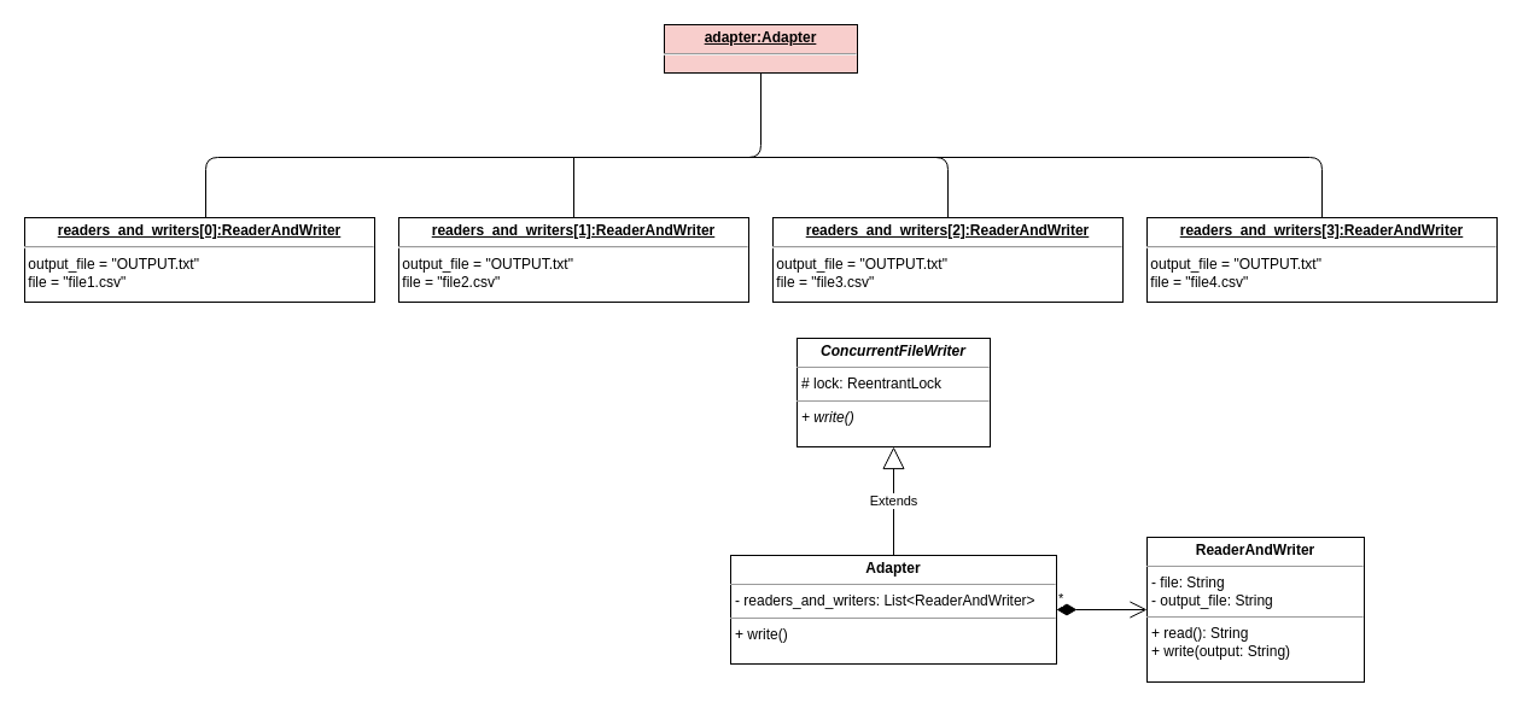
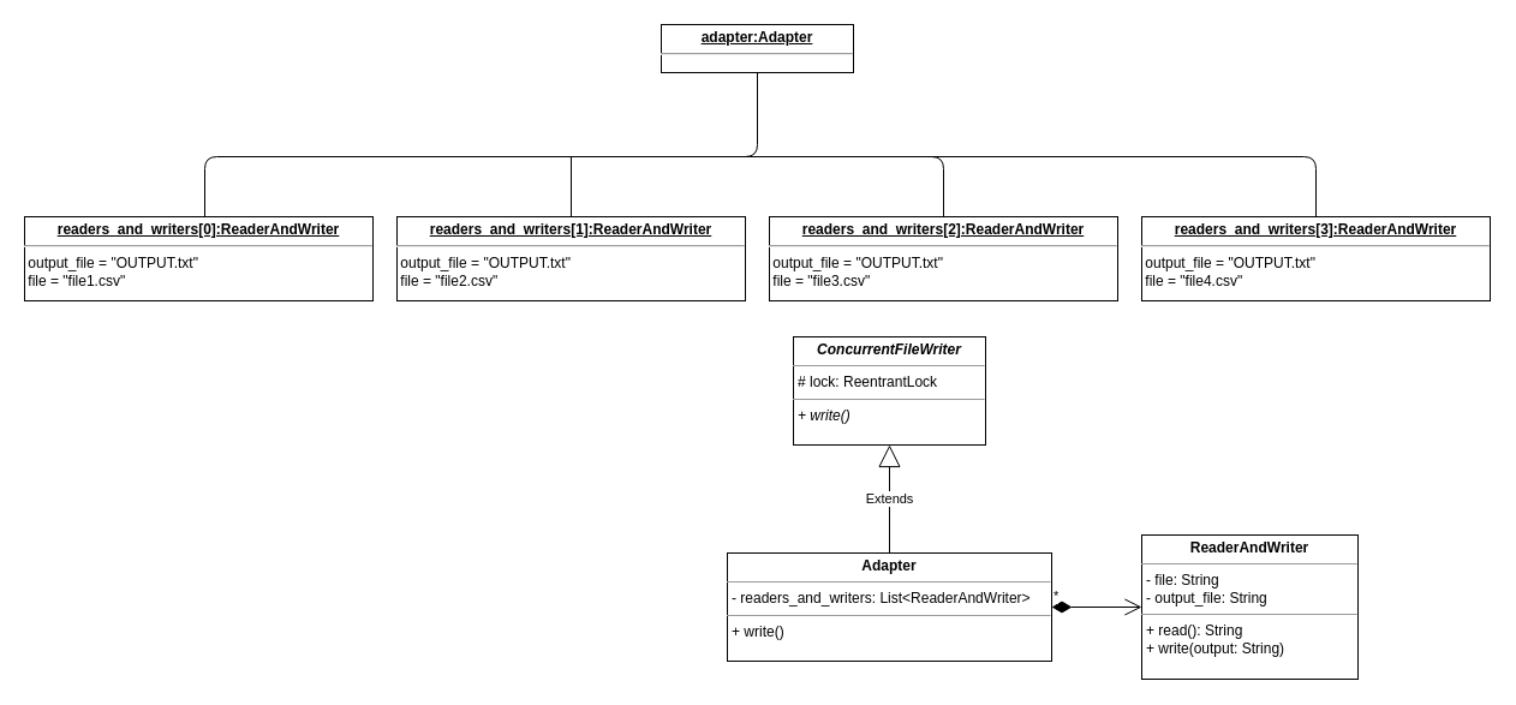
- <mxCell id="7" value="&lt;p style=&quot;margin: 0px ; margin-top: 4px ; text-align: center ; text-decoration: underline&quot;&gt;&lt;b&gt;adapter:Adapter&lt;/b&gt;&lt;/p&gt;&lt;hr&gt;&lt;p style=&quot;margin: 0px ; margin-left: 8px&quot;&gt;&lt;br&gt;&lt;/p&gt;" style="verticalAlign=top;align=left;overflow=fill;fontSize=12;fontFamily=Helvetica;html=1;fillColor=#f8cecc;" vertex="1" parent="1"><mxGeometry x="550" y="20" width="160" height="40" as="geometry" /></mxCell>
+ <mxCell id="7" value="&lt;p style=&quot;margin: 0px ; margin-top: 4px ; text-align: center ; text-decoration: underline&quot;&gt;&lt;b&gt;adapter:Adapter&lt;/b&gt;&lt;/p&gt;&lt;hr&gt;&lt;p style=&quot;margin: 0px ; margin-left: 8px&quot;&gt;&lt;br&gt;&lt;/p&gt;" style="verticalAlign=top;align=left;overflow=fill;fontSize=12;fontFamily=Helvetica;html=1;" vertex="1" parent="1"><mxGeometry x="550" y="20" width="160" height="40" as="geometry" /></mxCell>
